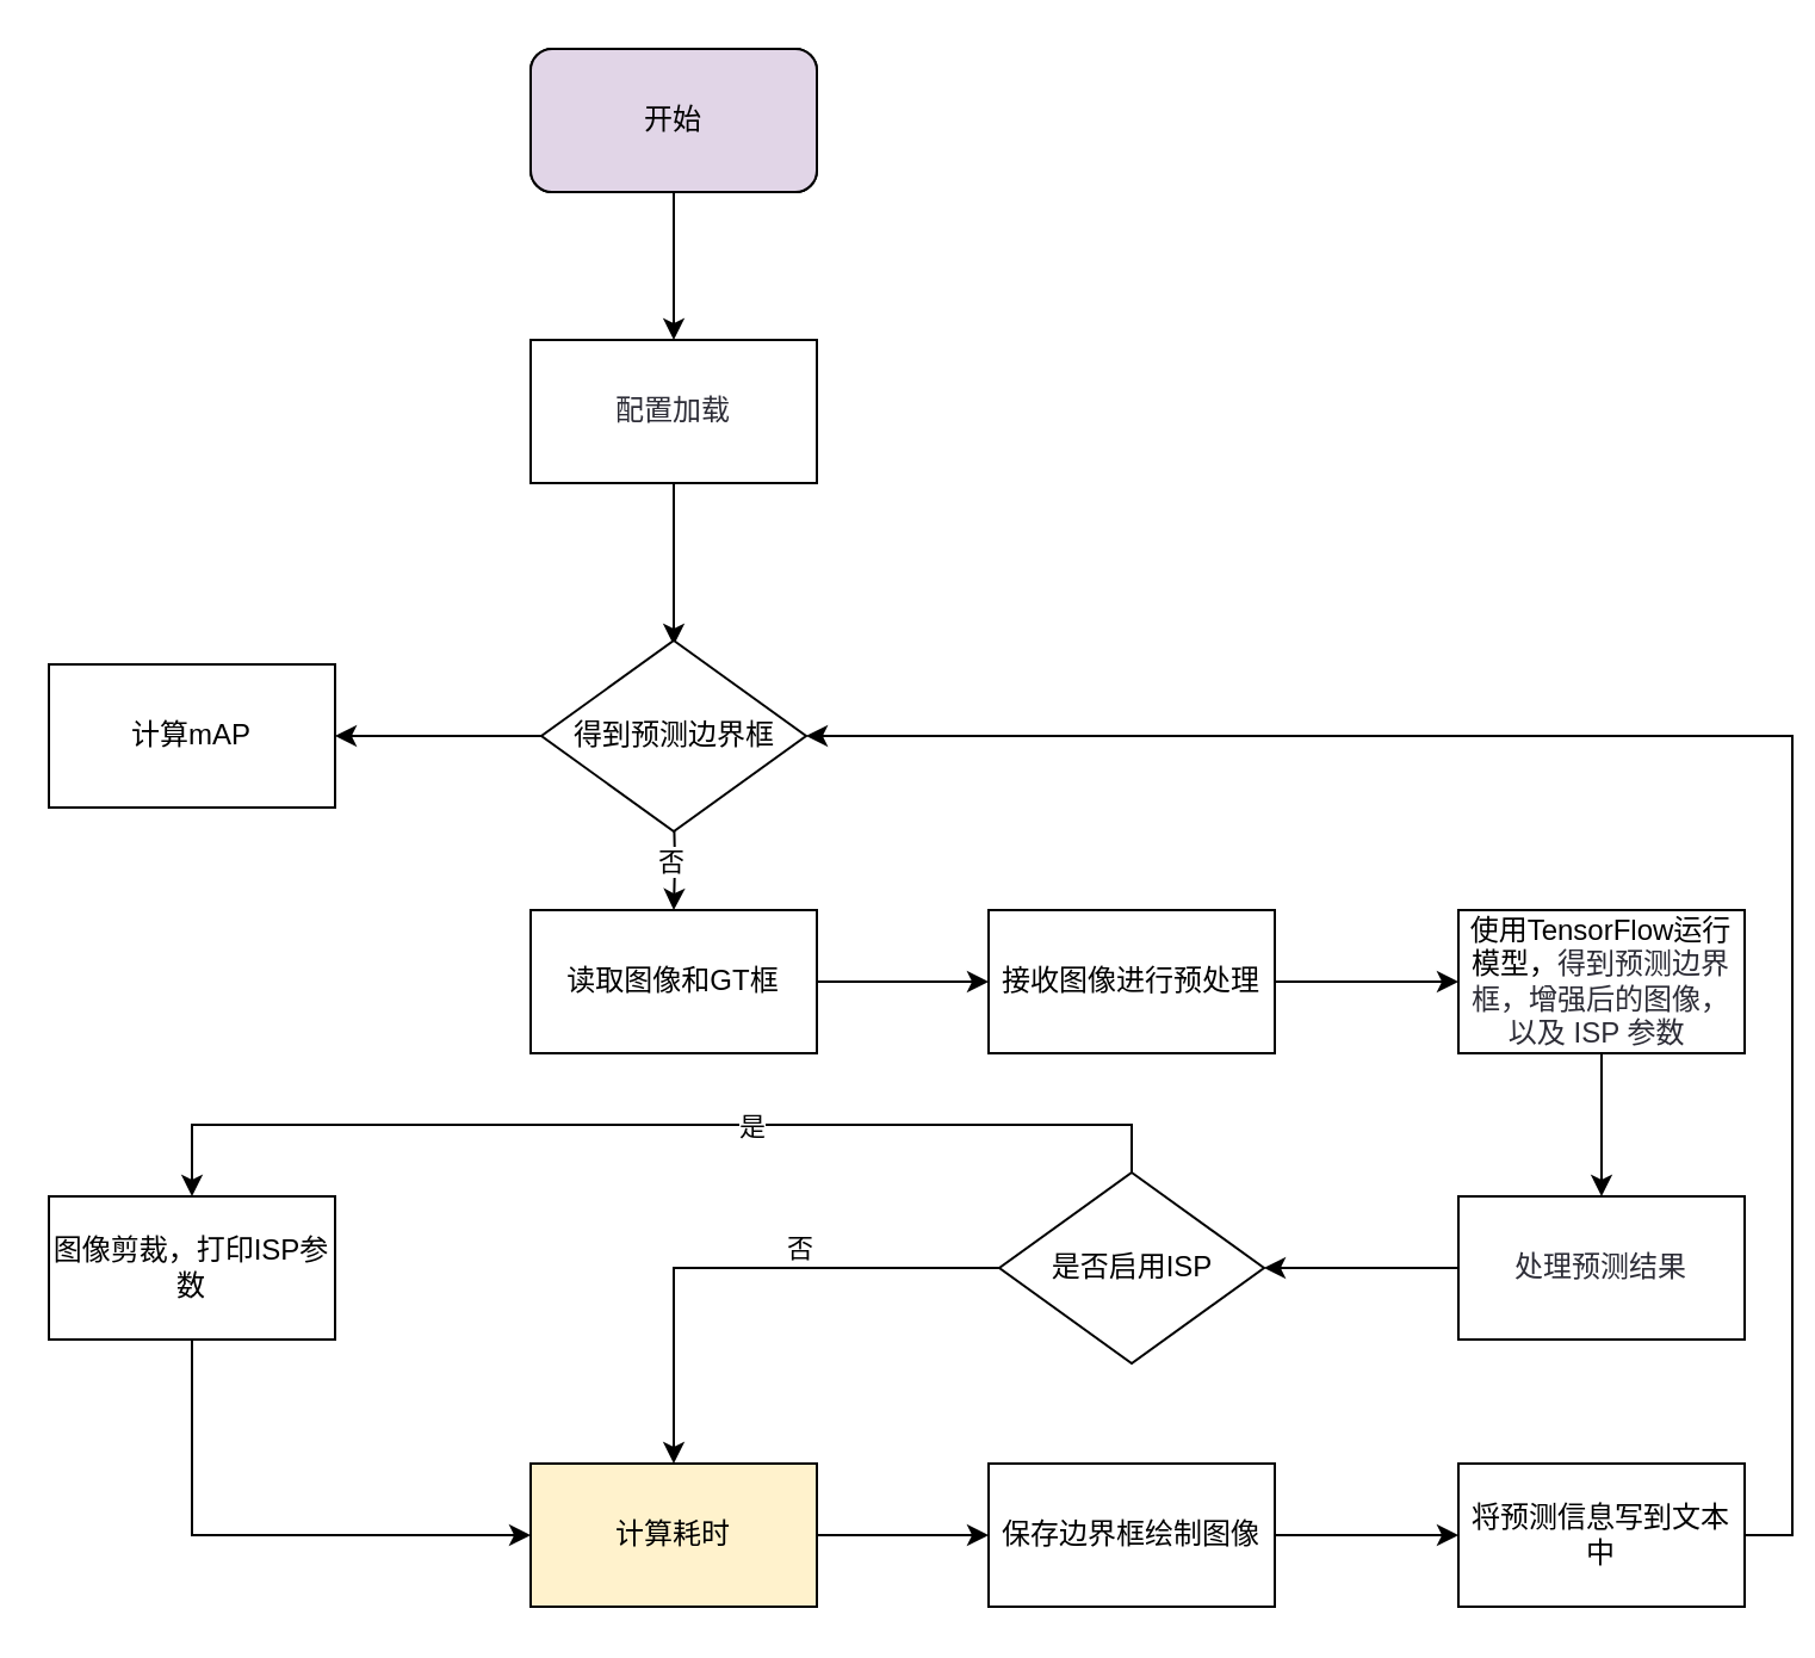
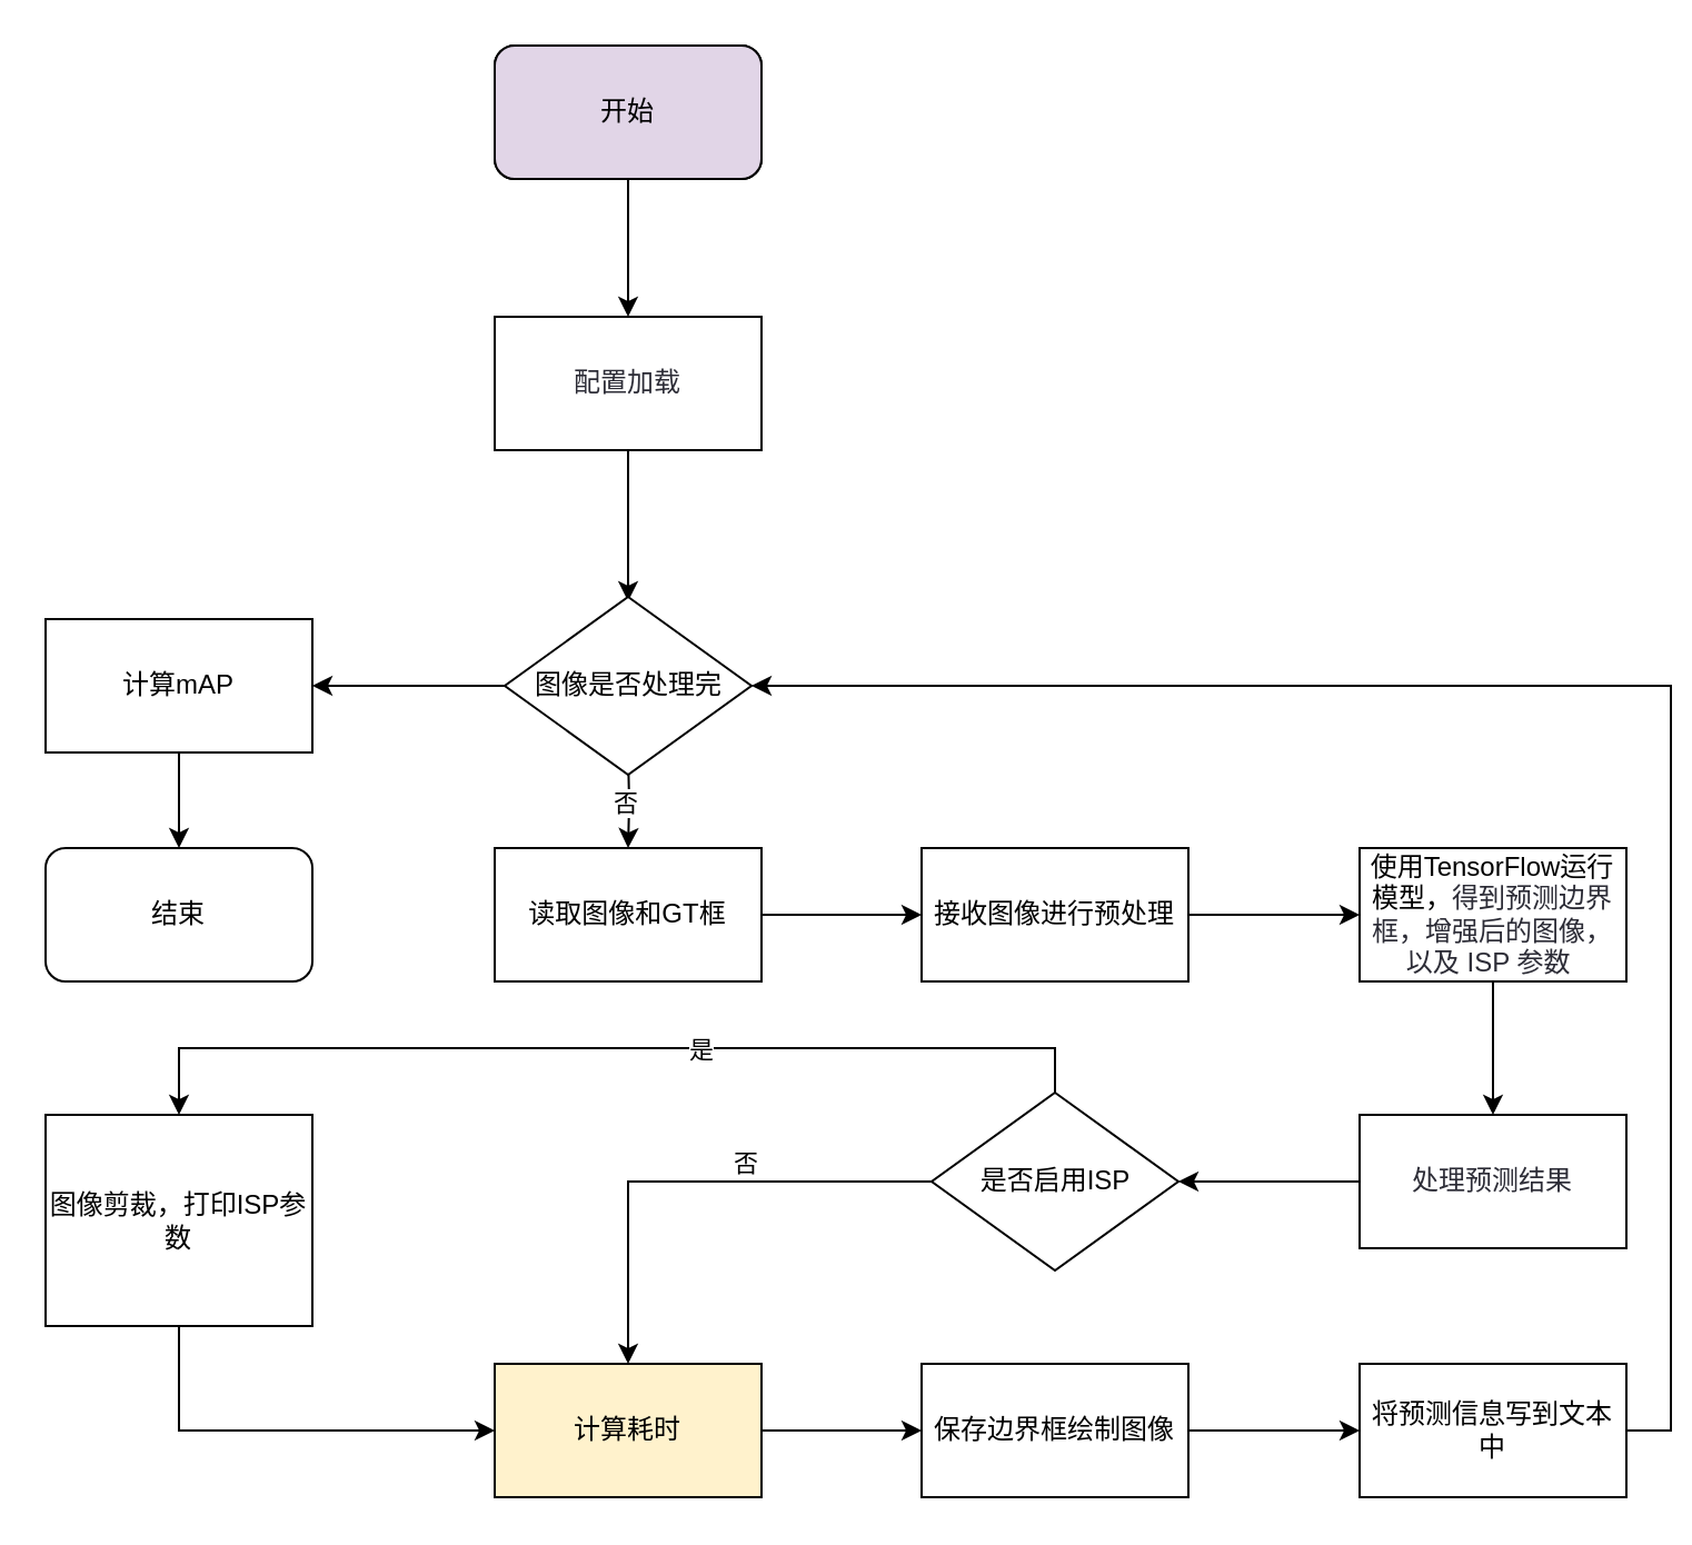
- <mxCell id="23" value="&lt;meta charset=&quot;utf-8&quot;&gt;&lt;span style=&quot;color: rgb(0, 0, 0); font-family: Helvetica; font-size: 12px; font-style: normal; font-variant-ligatures: normal; font-variant-caps: normal; font-weight: 400; letter-spacing: normal; orphans: 2; text-align: center; text-indent: 0px; text-transform: none; widows: 2; word-spacing: 0px; -webkit-text-stroke-width: 0px; white-space: normal; background-color: rgb(255, 255, 255); text-decoration-thickness: initial; text-decoration-style: initial; text-decoration-color: initial; display: inline !important; float: none;&quot;&gt;得到预测边界框&lt;/span&gt;" style="rhombus;whiteSpace=wrap;html=1;" vertex="1" parent="1"><mxGeometry x="226.5" y="268" width="111" height="80" as="geometry" /></mxCell>
+ <mxCell id="23" value="&lt;meta charset=&quot;utf-8&quot;&gt;&lt;span style=&quot;color: rgb(0, 0, 0); font-family: Helvetica; font-size: 12px; font-style: normal; font-variant-ligatures: normal; font-variant-caps: normal; font-weight: 400; letter-spacing: normal; orphans: 2; text-align: center; text-indent: 0px; text-transform: none; widows: 2; word-spacing: 0px; -webkit-text-stroke-width: 0px; white-space: normal; background-color: rgb(255, 255, 255); text-decoration-thickness: initial; text-decoration-style: initial; text-decoration-color: initial; display: inline !important; float: none;&quot;&gt;图像是否处理完&lt;/span&gt;" style="rhombus;whiteSpace=wrap;html=1;" vertex="1" parent="1"><mxGeometry x="226.5" y="268" width="111" height="80" as="geometry" /></mxCell>
+ <mxCell id="32" style="edgeStyle=orthogonalEdgeStyle;rounded=0;orthogonalLoop=1;jettySize=auto;html=1;exitX=0.5;exitY=1;exitDx=0;exitDy=0;entryX=0.5;entryY=0;entryDx=0;entryDy=0;" edge="1" parent="1" source="33" target="34"><mxGeometry relative="1" as="geometry" /></mxCell>
+ <mxCell id="34" value="结束" style="rounded=1;whiteSpace=wrap;html=1;" vertex="1" parent="1"><mxGeometry x="20" y="381" width="120" height="60" as="geometry" /></mxCell>
- <mxCell id="25" value="图像剪裁，打印ISP参数" style="rounded=0;whiteSpace=wrap;html=1;" vertex="1" parent="1"><mxGeometry x="20" y="501" width="120" height="60" as="geometry" /></mxCell>
+ <mxCell id="25" value="图像剪裁，打印ISP参数" style="rounded=0;whiteSpace=wrap;html=1;" vertex="1" parent="1"><mxGeometry x="20" y="501" width="120" height="95" as="geometry" /></mxCell>
